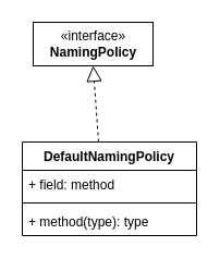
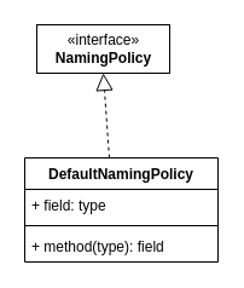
- <mxCell id="5" value="+ field: method" style="text;strokeColor=none;fillColor=none;align=left;verticalAlign=top;spacingLeft=4;spacingRight=4;overflow=hidden;rotatable=0;points=[[0,0.5],[1,0.5]];portConstraint=eastwest;" vertex="1" parent="3"><mxGeometry y="26" width="160" height="26" as="geometry" /></mxCell>
+ <mxCell id="5" value="+ field: type" style="text;strokeColor=none;fillColor=none;align=left;verticalAlign=top;spacingLeft=4;spacingRight=4;overflow=hidden;rotatable=0;points=[[0,0.5],[1,0.5]];portConstraint=eastwest;" vertex="1" parent="3"><mxGeometry y="26" width="160" height="26" as="geometry" /></mxCell>
- <mxCell id="7" value="+ method(type): type" style="text;strokeColor=none;fillColor=none;align=left;verticalAlign=top;spacingLeft=4;spacingRight=4;overflow=hidden;rotatable=0;points=[[0,0.5],[1,0.5]];portConstraint=eastwest;" vertex="1" parent="3"><mxGeometry y="60" width="160" height="26" as="geometry" /></mxCell>
+ <mxCell id="7" value="+ method(type): field" style="text;strokeColor=none;fillColor=none;align=left;verticalAlign=top;spacingLeft=4;spacingRight=4;overflow=hidden;rotatable=0;points=[[0,0.5],[1,0.5]];portConstraint=eastwest;" vertex="1" parent="3"><mxGeometry y="60" width="160" height="26" as="geometry" /></mxCell>
